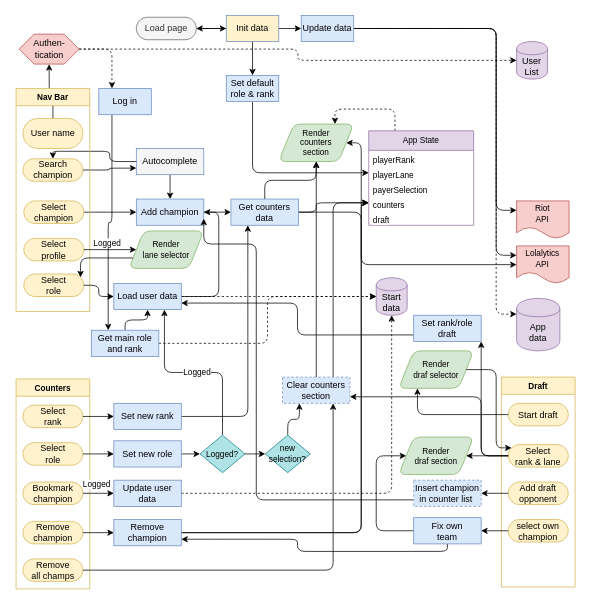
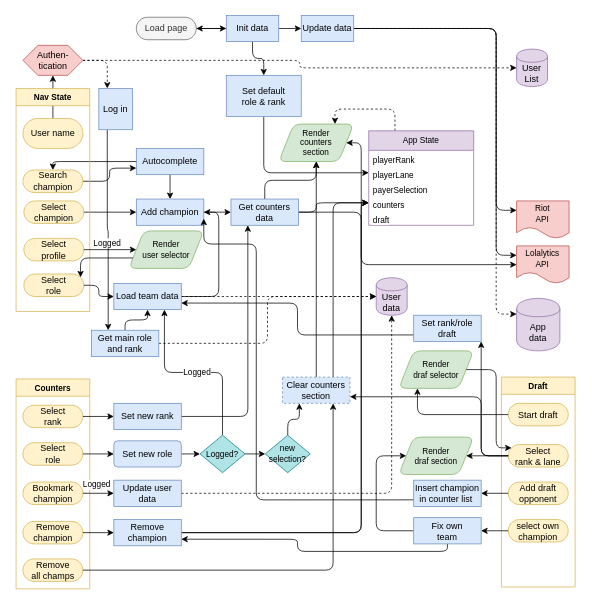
- <mxCell id="21" value="Init data" style="html=1;dashed=0;whiteSpace=wrap;fillColor=#fff2cc;strokeColor=#6c8ebf;rounded=0;" parent="1" vertex="1"><mxGeometry x="301" y="20" width="70" height="35" as="geometry" /></mxCell>
+ <mxCell id="21" value="Init data" style="html=1;dashed=0;whiteSpace=wrap;fillColor=#dae8fc;strokeColor=#6c8ebf;rounded=0;" parent="1" vertex="1"><mxGeometry x="301" y="20" width="70" height="35" as="geometry" /></mxCell>
- <mxCell id="5" value="Authen-tication" style="shape=hexagon;perimeter=hexagonPerimeter2;whiteSpace=wrap;html=1;size=0.25;fillColor=#f8cecc;strokeColor=#b85450;" parent="1" vertex="1"><mxGeometry x="24.75" y="45" width="80" height="40" as="geometry" /></mxCell>
+ <mxCell id="5" value="Authen-tication" style="shape=hexagon;perimeter=hexagonPerimeter2;whiteSpace=wrap;html=1;size=0.25;fillColor=#f8cecc;strokeColor=#b85450;" parent="1" vertex="1"><mxGeometry x="29.75" y="60" width="80" height="40" as="geometry" /></mxCell>
- <mxCell id="63" value="User&lt;div&gt;List&lt;/div&gt;" style="shape=cylinder;whiteSpace=wrap;html=1;boundedLbl=1;backgroundOutline=1;fillColor=#e1d5e7;strokeColor=#9673a6;" parent="1" vertex="1"><mxGeometry x="688.25" y="55" width="41.25" height="50" as="geometry" /></mxCell>
+ <mxCell id="63" value="User&lt;div&gt;List&lt;/div&gt;" style="shape=cylinder;whiteSpace=wrap;html=1;boundedLbl=1;backgroundOutline=1;fillColor=#e1d5e7;strokeColor=#9673a6;" parent="1" vertex="1"><mxGeometry x="688.25" y="65" width="41.25" height="50" as="geometry" /></mxCell>
- <mxCell id="79" value="Set default&lt;div&gt;role &amp;amp; rank&lt;/div&gt;" style="html=1;dashed=0;whiteSpace=wrap;fillColor=#dae8fc;strokeColor=#6c8ebf;rounded=0;" parent="1" vertex="1"><mxGeometry x="301" y="100" width="70" height="35" as="geometry" /></mxCell>
+ <mxCell id="79" value="Set default&lt;div&gt;role &amp;amp; rank&lt;/div&gt;" style="html=1;dashed=0;whiteSpace=wrap;fillColor=#dae8fc;strokeColor=#6c8ebf;rounded=0;" parent="1" vertex="1"><mxGeometry x="301" y="100" width="100" height="55" as="geometry" /></mxCell>
- <mxCell id="44" value="Nav Bar" style="swimlane;dashed=0;strokeColor=#d6b656;align=center;verticalAlign=middle;fontFamily=Helvetica;fontSize=11;fontColor=default;labelBackgroundColor=none;fillColor=#fff2cc;" parent="1" vertex="1"><mxGeometry x="20.58" y="117.5" width="98.33" height="297.5" as="geometry" /></mxCell>
+ <mxCell id="44" value="Nav State" style="swimlane;dashed=0;strokeColor=#d6b656;align=center;verticalAlign=middle;fontFamily=Helvetica;fontSize=11;fontColor=default;labelBackgroundColor=none;fillColor=#fff2cc;" parent="1" vertex="1"><mxGeometry x="20.58" y="117.5" width="98.33" height="297.5" as="geometry" /></mxCell>
- <mxCell id="7" value="Log in" style="html=1;dashed=0;whiteSpace=wrap;fillColor=#dae8fc;strokeColor=#6c8ebf;rounded=0;shadow=0;glass=0;" parent="1" vertex="1"><mxGeometry x="131" y="117.5" width="70" height="35" as="geometry" /></mxCell>
+ <mxCell id="7" value="Log in" style="html=1;dashed=0;whiteSpace=wrap;fillColor=#dae8fc;strokeColor=#6c8ebf;rounded=0;shadow=0;glass=0;" parent="1" vertex="1"><mxGeometry x="131" y="117.5" width="45" height="55" as="geometry" /></mxCell>
- <mxCell id="11" value="Autocomplete" style="html=1;dashed=0;whiteSpace=wrap;fillColor=#f5f5f5;strokeColor=#6c8ebf;rounded=0;" parent="1" vertex="1"><mxGeometry x="181" y="197.5" width="90" height="35" as="geometry" /></mxCell>
+ <mxCell id="11" value="Autocomplete" style="html=1;dashed=0;whiteSpace=wrap;fillColor=#dae8fc;strokeColor=#6c8ebf;rounded=0;" parent="1" vertex="1"><mxGeometry x="181" y="197.5" width="90" height="35" as="geometry" /></mxCell>
- <mxCell id="47" value="Search&lt;div&gt;champion&lt;/div&gt;" style="html=1;dashed=0;whiteSpace=wrap;shape=mxgraph.dfd.start;fillColor=#fff2cc;strokeColor=#d6b656;" parent="44" vertex="1"><mxGeometry x="9.16" y="93.75" width="80" height="30" as="geometry" /></mxCell>
+ <mxCell id="47" value="Search&lt;div&gt;champion&lt;/div&gt;" style="html=1;dashed=0;whiteSpace=wrap;shape=mxgraph.dfd.start;fillColor=#fff2cc;strokeColor=#d6b656;" parent="44" vertex="1"><mxGeometry x="9.16" y="108.75" width="80" height="30" as="geometry" /></mxCell>
- <mxCell id="58" value="Render&lt;div&gt;&lt;div&gt;lane selector&lt;/div&gt;&lt;/div&gt;" style="shape=parallelogram;perimeter=parallelogramPerimeter;whiteSpace=wrap;html=1;dashed=0;strokeColor=#82b366;align=center;verticalAlign=middle;fontFamily=Helvetica;fontSize=11;labelBackgroundColor=none;fillColor=#d5e8d4;rounded=1;" parent="1" vertex="1"><mxGeometry x="171" y="307.5" width="100" height="50" as="geometry" /></mxCell>
+ <mxCell id="58" value="Render&lt;div&gt;&lt;div&gt;user selector&lt;/div&gt;&lt;/div&gt;" style="shape=parallelogram;perimeter=parallelogramPerimeter;whiteSpace=wrap;html=1;dashed=0;strokeColor=#82b366;align=center;verticalAlign=middle;fontFamily=Helvetica;fontSize=11;labelBackgroundColor=none;fillColor=#d5e8d4;rounded=1;" parent="1" vertex="1"><mxGeometry x="171" y="307.5" width="100" height="50" as="geometry" /></mxCell>
- <mxCell id="31" value="Load user data" style="html=1;dashed=0;whiteSpace=wrap;fillColor=#dae8fc;strokeColor=#6c8ebf;rounded=0;" parent="1" vertex="1"><mxGeometry x="151" y="377.5" width="90" height="35" as="geometry" /></mxCell>
+ <mxCell id="31" value="Load team data" style="html=1;dashed=0;whiteSpace=wrap;fillColor=#dae8fc;strokeColor=#6c8ebf;rounded=0;" parent="1" vertex="1"><mxGeometry x="151" y="377.5" width="90" height="35" as="geometry" /></mxCell>
- <mxCell id="8" value="Start&lt;div&gt;data&lt;/div&gt;" style="shape=cylinder;whiteSpace=wrap;html=1;boundedLbl=1;backgroundOutline=1;fillColor=#e1d5e7;strokeColor=#9673a6;" parent="1" vertex="1"><mxGeometry x="501" y="370" width="41.25" height="50" as="geometry" /></mxCell>
+ <mxCell id="8" value="User&lt;div&gt;data&lt;/div&gt;" style="shape=cylinder;whiteSpace=wrap;html=1;boundedLbl=1;backgroundOutline=1;fillColor=#e1d5e7;strokeColor=#9673a6;" parent="1" vertex="1"><mxGeometry x="501" y="370" width="41.25" height="50" as="geometry" /></mxCell>
- <mxCell id="69" value="Set new role" style="html=1;dashed=0;whiteSpace=wrap;fillColor=#dae8fc;strokeColor=#6c8ebf;rounded=0;" parent="1" vertex="1"><mxGeometry x="151" y="587.5" width="90" height="35" as="geometry" /></mxCell>
+ <mxCell id="69" value="Set new role" style="html=1;dashed=0;whiteSpace=wrap;fillColor=#dae8fc;strokeColor=#6c8ebf;rounded=1;" parent="1" vertex="1"><mxGeometry x="151" y="587.5" width="90" height="35" as="geometry" /></mxCell>
- <mxCell id="110" value="Insert champion&lt;div&gt;in counter list&amp;nbsp;&lt;/div&gt;" style="html=1;dashed=1;whiteSpace=wrap;fillColor=#dae8fc;strokeColor=#6c8ebf;rounded=0;" parent="1" vertex="1"><mxGeometry x="551" y="640" width="90" height="35" as="geometry" /></mxCell>
+ <mxCell id="110" value="Insert champion&lt;div&gt;in counter list&amp;nbsp;&lt;/div&gt;" style="html=1;dashed=0;whiteSpace=wrap;fillColor=#dae8fc;strokeColor=#6c8ebf;rounded=0;" parent="1" vertex="1"><mxGeometry x="551" y="640" width="90" height="35" as="geometry" /></mxCell>
